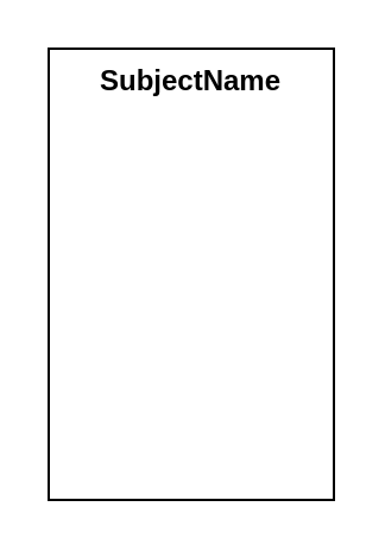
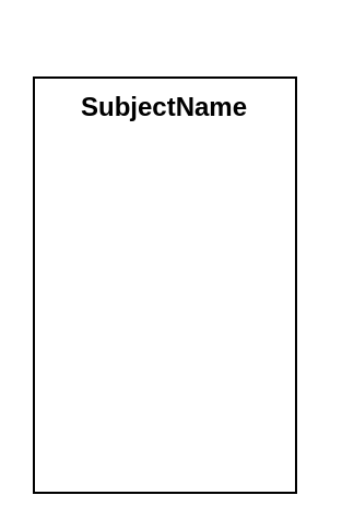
- <mxCell id="2" value="SubjectName" style="shape=rect;html=1;verticalAlign=top;fontStyle=1;whiteSpace=wrap;align=center;" vertex="1" parent="1"><mxGeometry x="20" y="20" width="120" height="190" as="geometry" /></mxCell>
+ <mxCell id="2" value="SubjectName" style="shape=rect;html=1;verticalAlign=top;fontStyle=1;whiteSpace=wrap;align=center;" vertex="1" parent="1"><mxGeometry x="15" y="35" width="120" height="190" as="geometry" /></mxCell>
